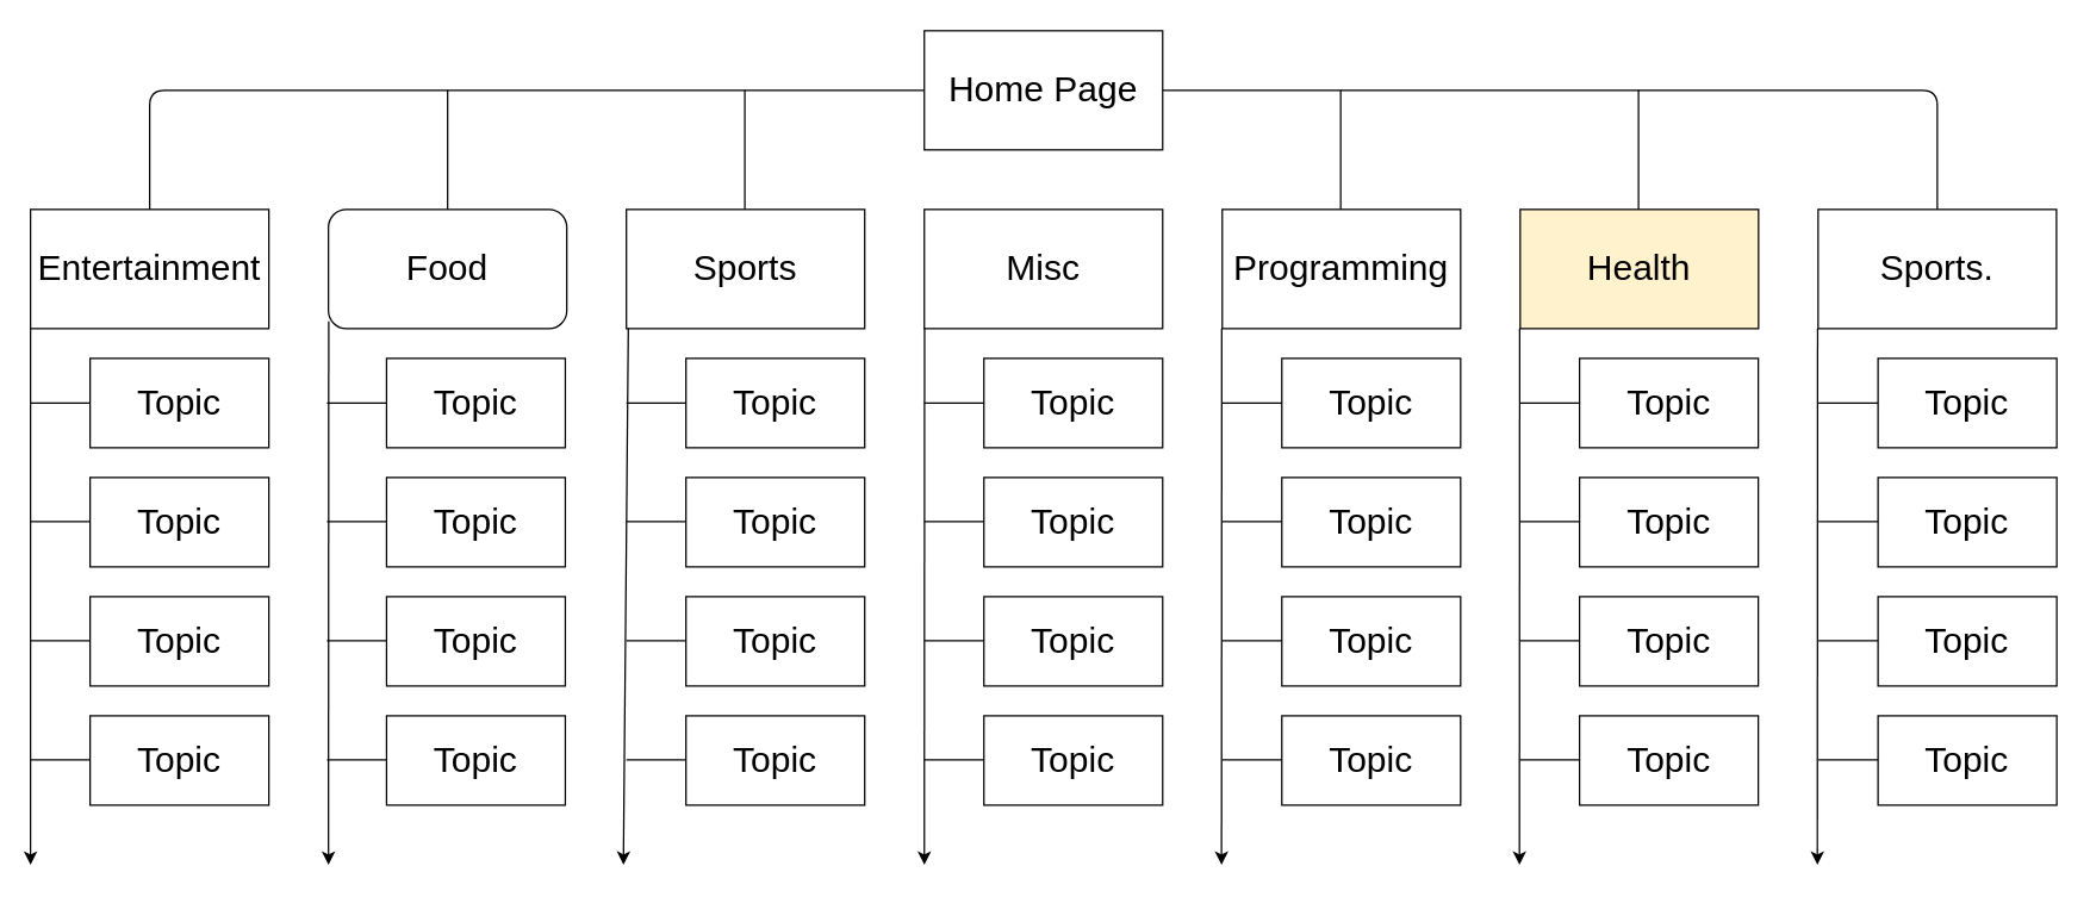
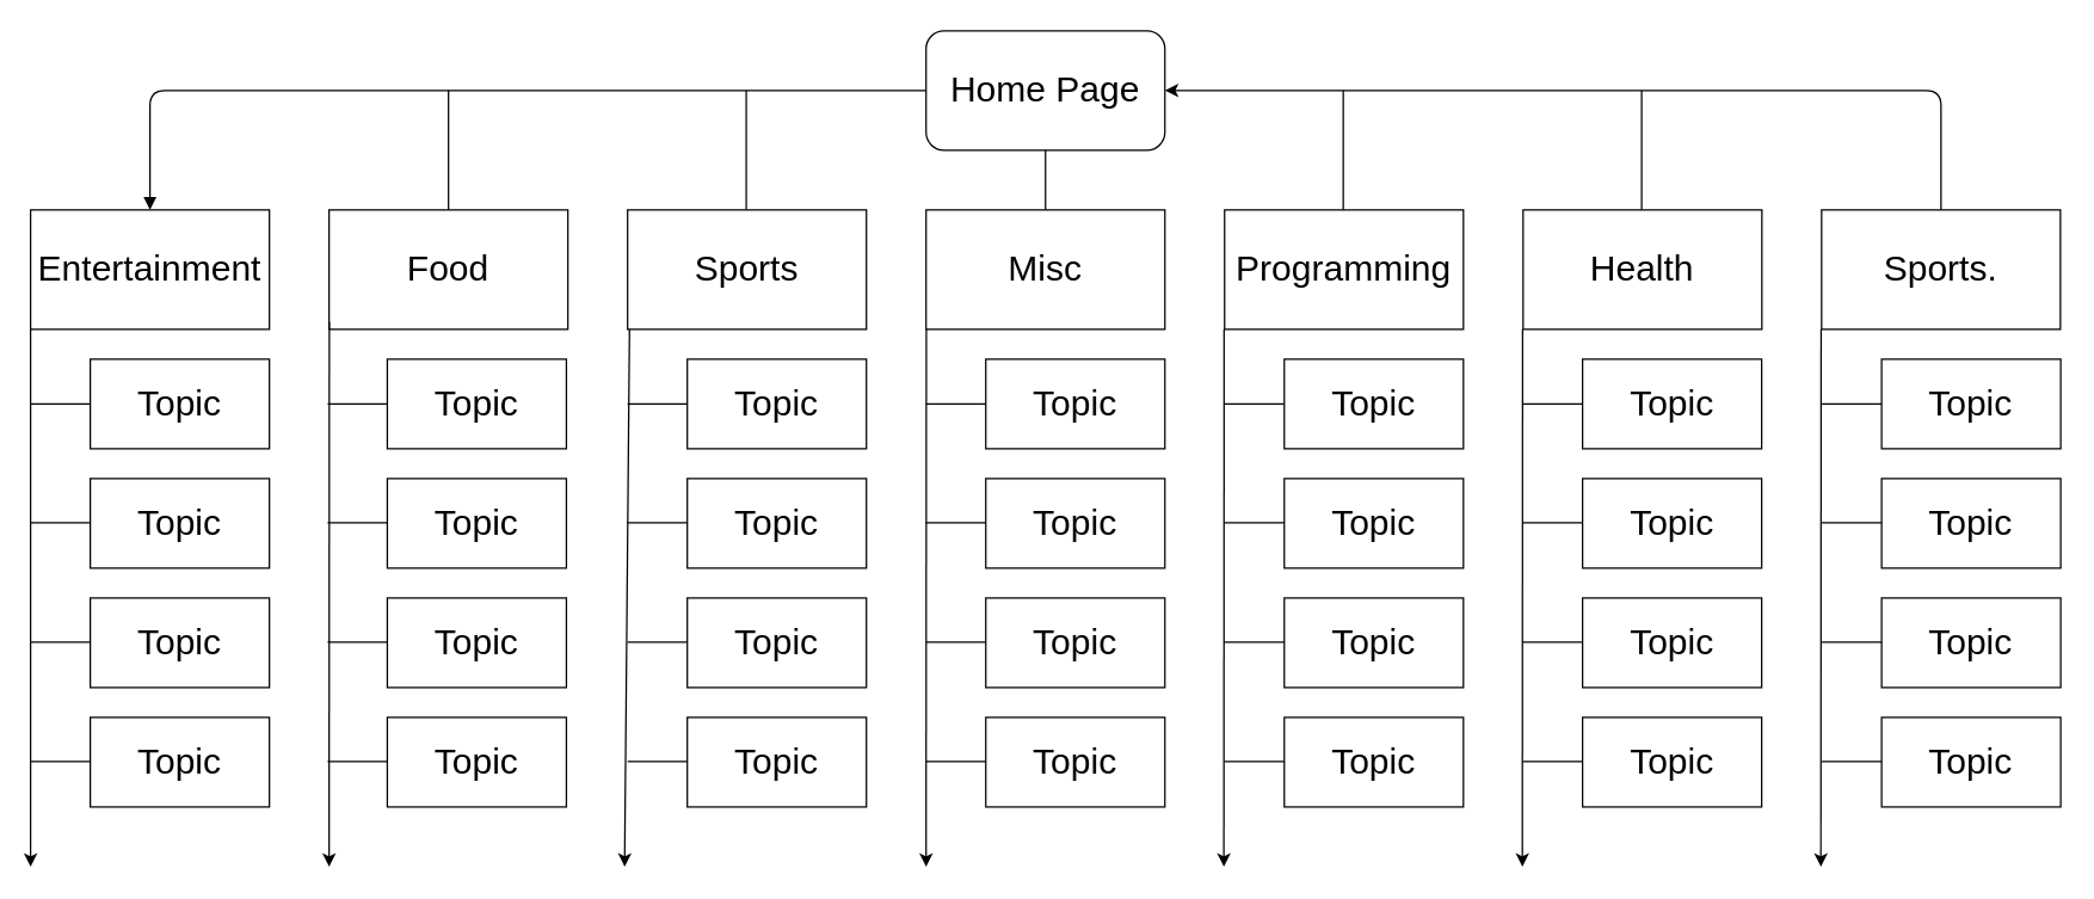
- <mxCell id="2" value="&lt;font style=&quot;font-size: 24px&quot;&gt;Home Page&lt;/font&gt;" style="rounded=0;whiteSpace=wrap;html=1;" vertex="1" parent="1"><mxGeometry x="620" y="20" width="160" height="80" as="geometry" /></mxCell>
+ <mxCell id="2" value="&lt;font style=&quot;font-size: 24px&quot;&gt;Home Page&lt;/font&gt;" style="whiteSpace=wrap;html=1;rounded=1;" vertex="1" parent="1"><mxGeometry x="620" y="20" width="160" height="80" as="geometry" /></mxCell>
- <mxCell id="11" value="" style="endArrow=none;html=1;entryX=1;entryY=0.5;entryDx=0;entryDy=0;exitX=0.5;exitY=0;exitDx=0;exitDy=0;" edge="1" parent="1" source="9" target="2"><mxGeometry width="50" height="50" relative="1" as="geometry"><mxPoint x="1340" y="60" as="sourcePoint" /><mxPoint x="80" y="240" as="targetPoint" /><Array as="points"><mxPoint x="1300" y="60" /></Array></mxGeometry></mxCell>
+ <mxCell id="11" value="" style="endArrow=classic;html=1;entryX=1;entryY=0.5;entryDx=0;entryDy=0;exitX=0.5;exitY=0;exitDx=0;exitDy=0;" edge="1" parent="1" source="9" target="2"><mxGeometry width="50" height="50" relative="1" as="geometry"><mxPoint x="1340" y="60" as="sourcePoint" /><mxPoint x="80" y="240" as="targetPoint" /><Array as="points"><mxPoint x="1300" y="60" /></Array></mxGeometry></mxCell>
+ <mxCell id="16" value="" style="endArrow=none;html=1;exitX=0.5;exitY=1;exitDx=0;exitDy=0;" edge="1" parent="1" source="2" target="3"><mxGeometry width="50" height="50" relative="1" as="geometry"><mxPoint x="340" y="100" as="sourcePoint" /><mxPoint x="340" y="180" as="targetPoint" /></mxGeometry></mxCell>
- <mxCell id="10" value="" style="endArrow=none;html=1;entryX=0.5;entryY=0;entryDx=0;entryDy=0;exitX=0;exitY=0.5;exitDx=0;exitDy=0;" edge="1" parent="1" source="2" target="8"><mxGeometry width="50" height="50" relative="1" as="geometry"><mxPoint x="160" y="10" as="sourcePoint" /><mxPoint x="80" y="240" as="targetPoint" /><Array as="points"><mxPoint x="100" y="60" /></Array></mxGeometry></mxCell>
+ <mxCell id="10" value="" style="endArrow=block;html=1;entryX=0.5;entryY=0;entryDx=0;entryDy=0;exitX=0;exitY=0.5;exitDx=0;exitDy=0;" edge="1" parent="1" source="2" target="8"><mxGeometry width="50" height="50" relative="1" as="geometry"><mxPoint x="160" y="10" as="sourcePoint" /><mxPoint x="80" y="240" as="targetPoint" /><Array as="points"><mxPoint x="100" y="60" /></Array></mxGeometry></mxCell>
- <mxCell id="6" value="&lt;font style=&quot;font-size: 24px&quot;&gt;Food&lt;/font&gt;" style="whiteSpace=wrap;html=1;rounded=1;" vertex="1" parent="1"><mxGeometry x="220" y="140" width="160" height="80" as="geometry" /></mxCell>
+ <mxCell id="6" value="&lt;font style=&quot;font-size: 24px&quot;&gt;Food&lt;/font&gt;" style="rounded=0;whiteSpace=wrap;html=1;" vertex="1" parent="1"><mxGeometry x="220" y="140" width="160" height="80" as="geometry" /></mxCell>
- <mxCell id="7" value="&lt;font style=&quot;font-size: 24px&quot;&gt;Health&lt;/font&gt;" style="rounded=0;whiteSpace=wrap;html=1;fillColor=#fff2cc;" vertex="1" parent="1"><mxGeometry x="1020" y="140" width="160" height="80" as="geometry" /></mxCell>
+ <mxCell id="7" value="&lt;font style=&quot;font-size: 24px&quot;&gt;Health&lt;/font&gt;" style="rounded=0;whiteSpace=wrap;html=1;" vertex="1" parent="1"><mxGeometry x="1020" y="140" width="160" height="80" as="geometry" /></mxCell>
